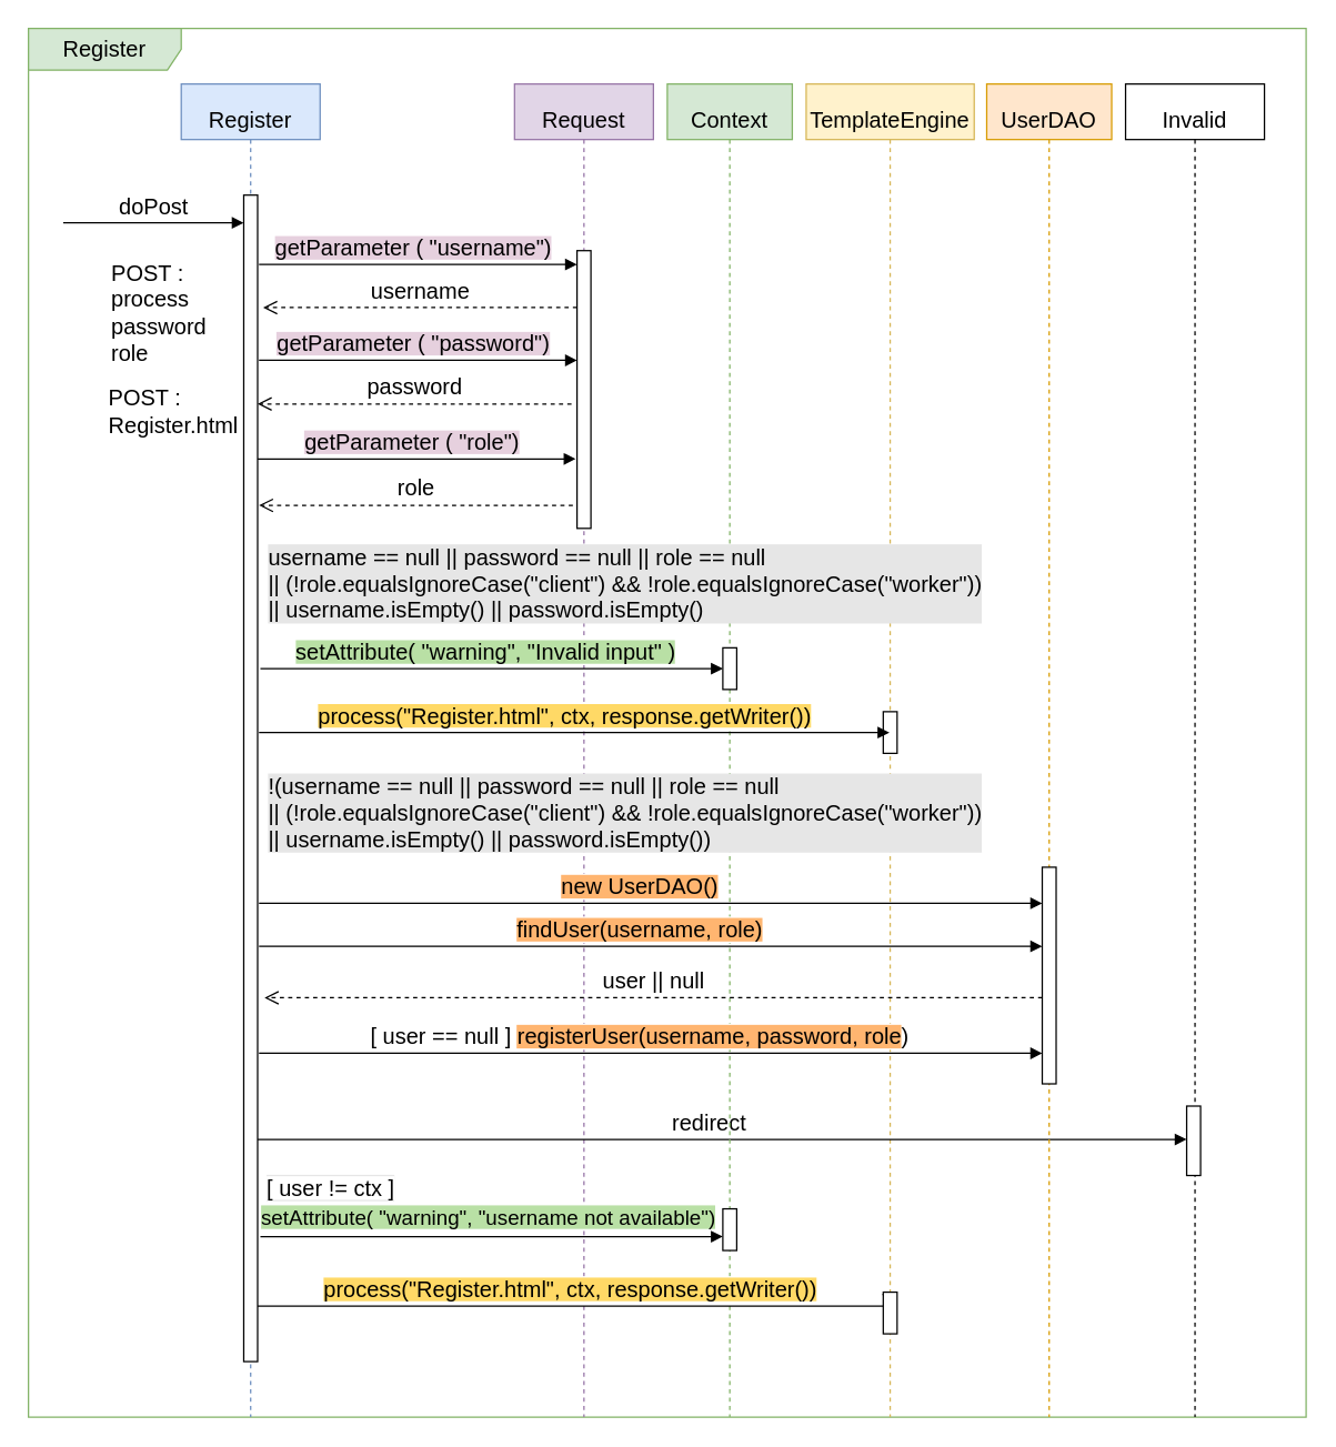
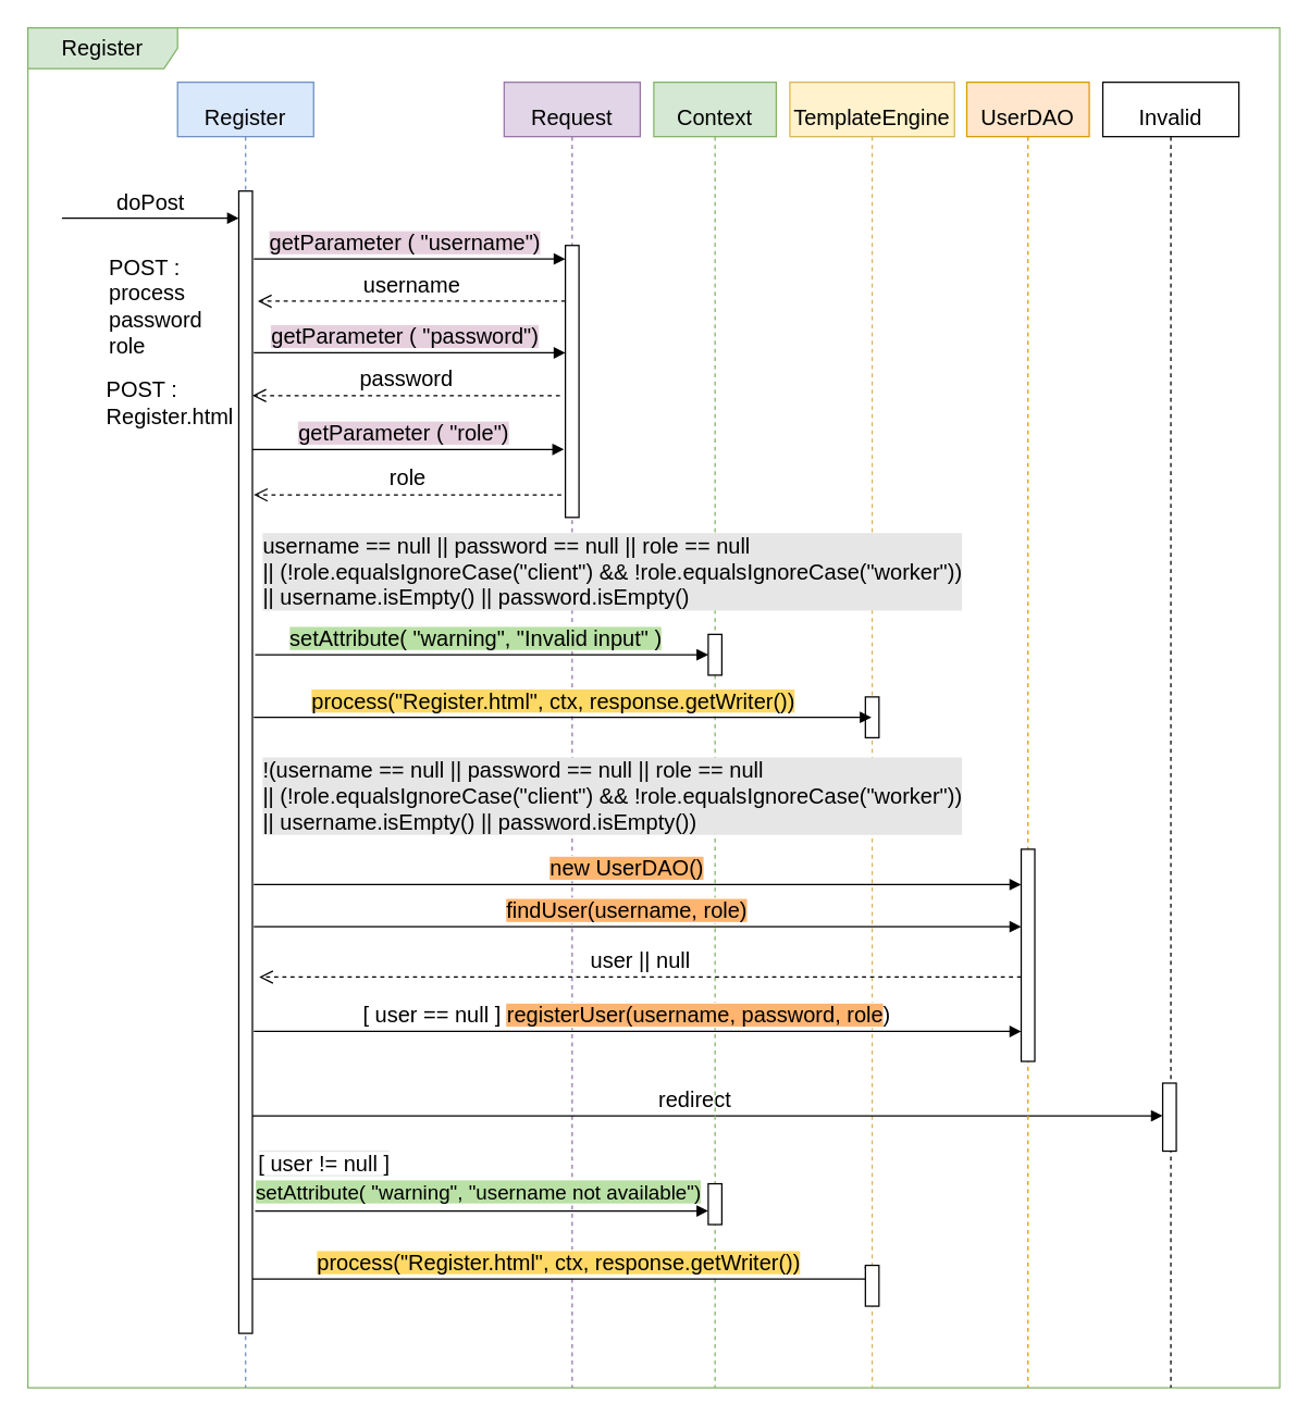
- <mxCell id="34" value="&lt;span style=&quot;background-color: rgb(255, 255, 255);&quot;&gt;[ user != ctx ]&lt;/span&gt;" style="text;html=1;strokeColor=none;fillColor=none;align=center;verticalAlign=middle;whiteSpace=wrap;rounded=0;labelBackgroundColor=#E6E6E6;fontSize=16;" parent="1" vertex="1"><mxGeometry x="178" y="840" width="120" height="30" as="geometry" /></mxCell>
+ <mxCell id="34" value="&lt;span style=&quot;background-color: rgb(255, 255, 255);&quot;&gt;[ user != null ]&lt;/span&gt;" style="text;html=1;strokeColor=none;fillColor=none;align=center;verticalAlign=middle;whiteSpace=wrap;rounded=0;labelBackgroundColor=#E6E6E6;fontSize=16;" parent="1" vertex="1"><mxGeometry x="178" y="840" width="120" height="30" as="geometry" /></mxCell>
